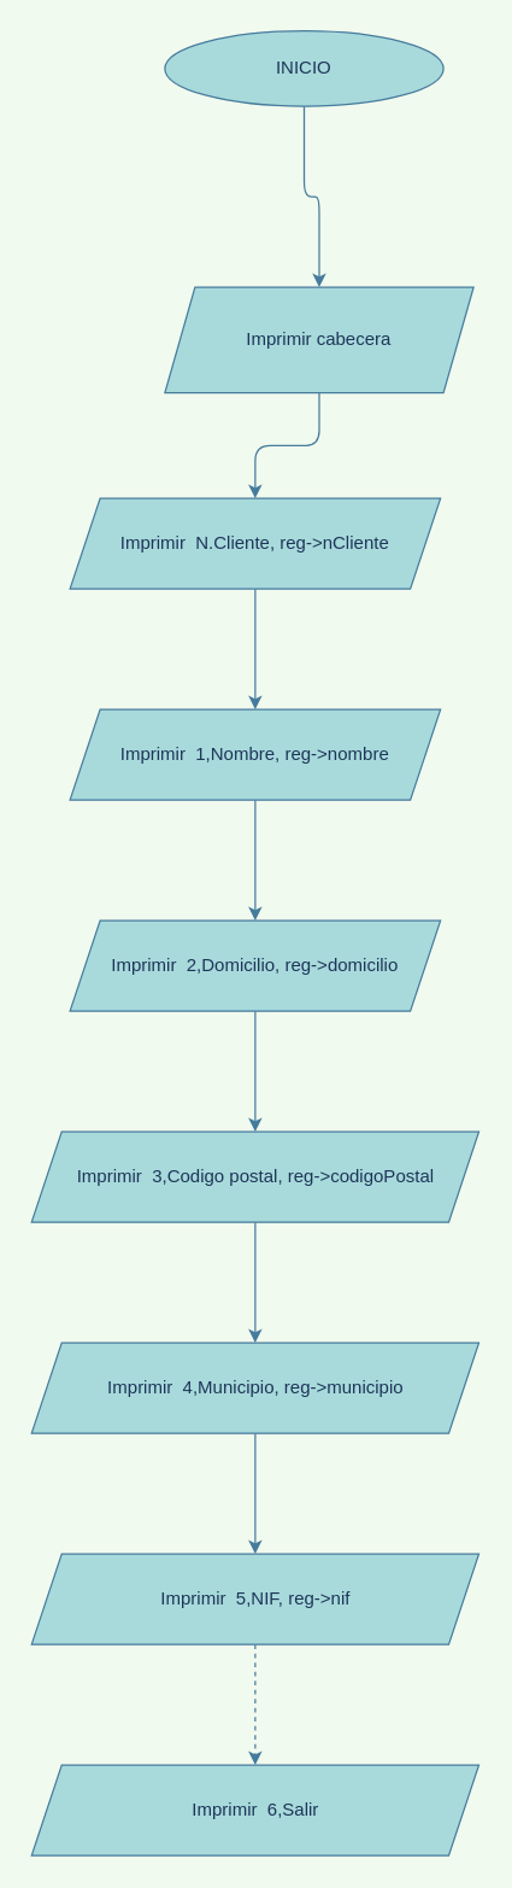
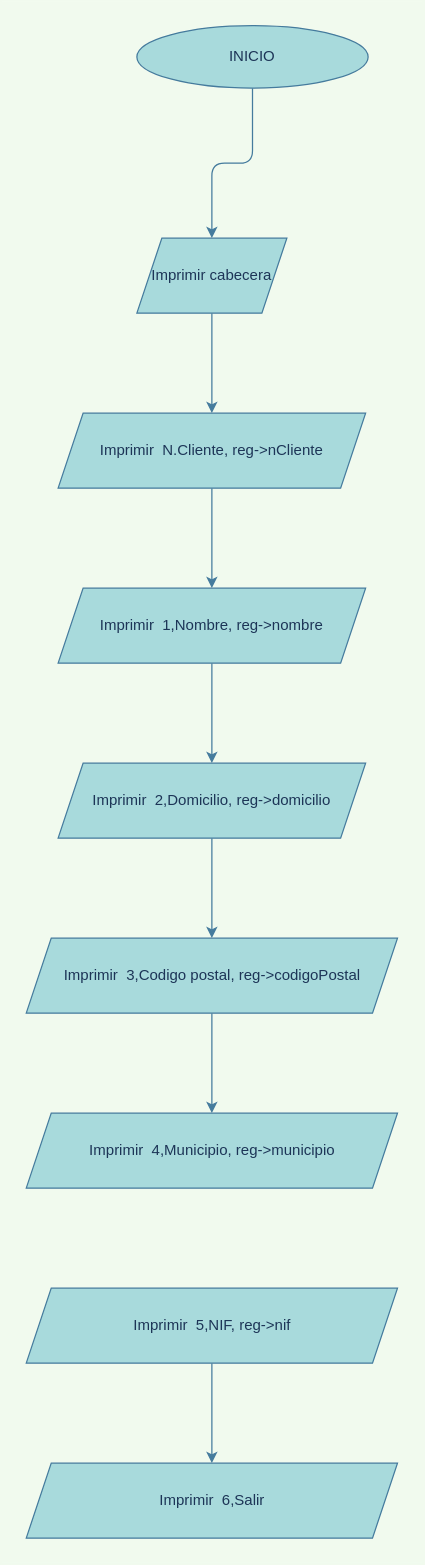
- <mxCell id="5" value="Imprimir cabecera" style="shape=parallelogram;perimeter=parallelogramPerimeter;whiteSpace=wrap;html=1;fixedSize=1;fontColor=#1D3557;strokeColor=#457B9D;fillColor=#A8DADC;" vertex="1" parent="1"><mxGeometry x="109" y="190" width="205" height="70" as="geometry" /></mxCell>
+ <mxCell id="5" value="Imprimir cabecera" style="shape=parallelogram;perimeter=parallelogramPerimeter;whiteSpace=wrap;html=1;fixedSize=1;fontColor=#1D3557;strokeColor=#457B9D;fillColor=#A8DADC;" vertex="1" parent="1"><mxGeometry x="109" y="190" width="120" height="60" as="geometry" /></mxCell>
- <mxCell id="14" value="" style="edgeStyle=orthogonalEdgeStyle;curved=0;rounded=1;sketch=0;orthogonalLoop=1;jettySize=auto;html=1;strokeColor=#457B9D;fillColor=#A8DADC;fontColor=#1D3557;" edge="1" parent="1" source="15" target="17"><mxGeometry relative="1" as="geometry" /></mxCell>
- <mxCell id="16" value="" style="edgeStyle=orthogonalEdgeStyle;curved=0;rounded=1;sketch=0;orthogonalLoop=1;jettySize=auto;html=1;strokeColor=#457B9D;fillColor=#A8DADC;fontColor=#1D3557;dashed=1;" edge="1" parent="1" source="17" target="18"><mxGeometry relative="1" as="geometry" /></mxCell>
+ <mxCell id="16" value="" style="edgeStyle=orthogonalEdgeStyle;curved=0;rounded=1;sketch=0;orthogonalLoop=1;jettySize=auto;html=1;strokeColor=#457B9D;fillColor=#A8DADC;fontColor=#1D3557;" edge="1" parent="1" source="17" target="18"><mxGeometry relative="1" as="geometry" /></mxCell>
